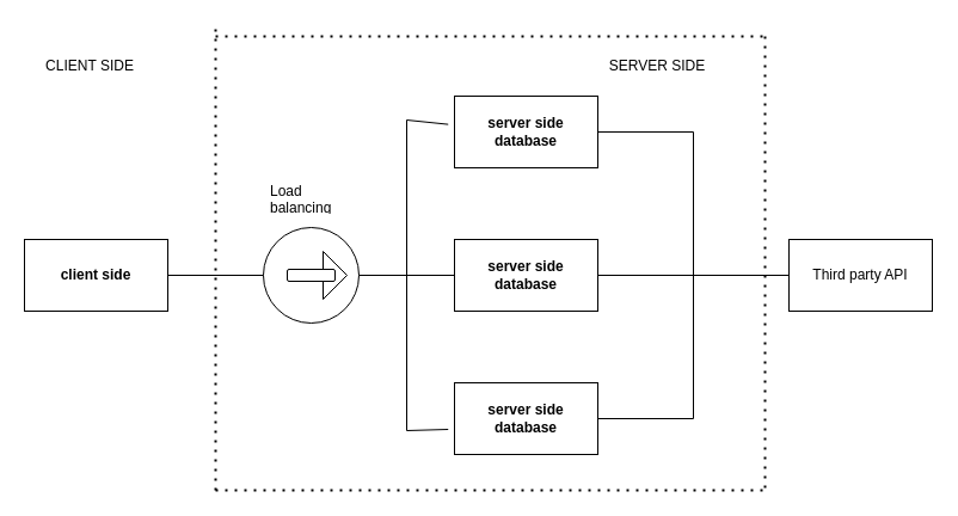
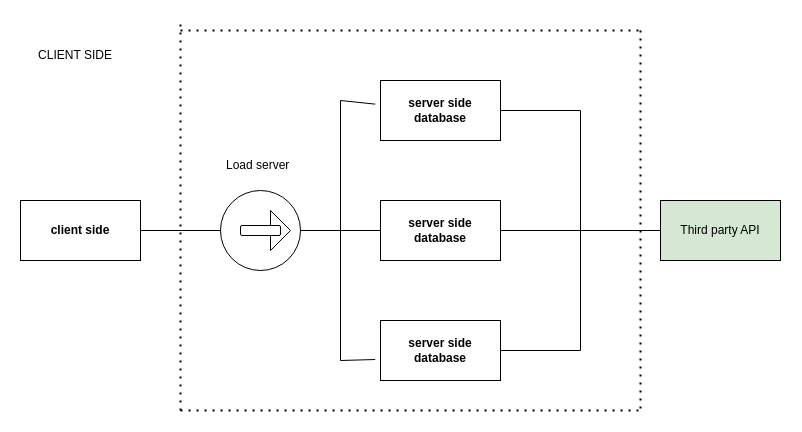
- <mxCell id="25" value="SERVER SIDE" style="text;html=1;strokeColor=none;fillColor=none;align=center;verticalAlign=middle;whiteSpace=wrap;rounded=0;" vertex="1" parent="1"><mxGeometry x="500" y="40" width="100" height="30" as="geometry" /></mxCell>
- <mxCell id="24" value="Load balancing" style="text;strokeColor=none;fillColor=none;align=left;verticalAlign=middle;spacingLeft=4;spacingRight=4;overflow=hidden;points=[[0,0.5],[1,0.5]];portConstraint=eastwest;rotatable=0;whiteSpace=wrap;html=1;" vertex="1" parent="1"><mxGeometry x="220" y="150" width="80" height="30" as="geometry" /></mxCell>
+ <mxCell id="24" value="Load server" style="text;strokeColor=none;fillColor=none;align=left;verticalAlign=middle;spacingLeft=4;spacingRight=4;overflow=hidden;points=[[0,0.5],[1,0.5]];portConstraint=eastwest;rotatable=0;whiteSpace=wrap;html=1;" vertex="1" parent="1"><mxGeometry x="220" y="150" width="80" height="30" as="geometry" /></mxCell>
- <mxCell id="18" value="Third party API" style="rounded=0;whiteSpace=wrap;html=1;" vertex="1" parent="1"><mxGeometry x="660" y="200" width="120" height="60" as="geometry" /></mxCell>
+ <mxCell id="18" value="Third party API" style="rounded=0;whiteSpace=wrap;html=1;fillColor=#d5e8d4;" vertex="1" parent="1"><mxGeometry x="660" y="200" width="120" height="60" as="geometry" /></mxCell>
